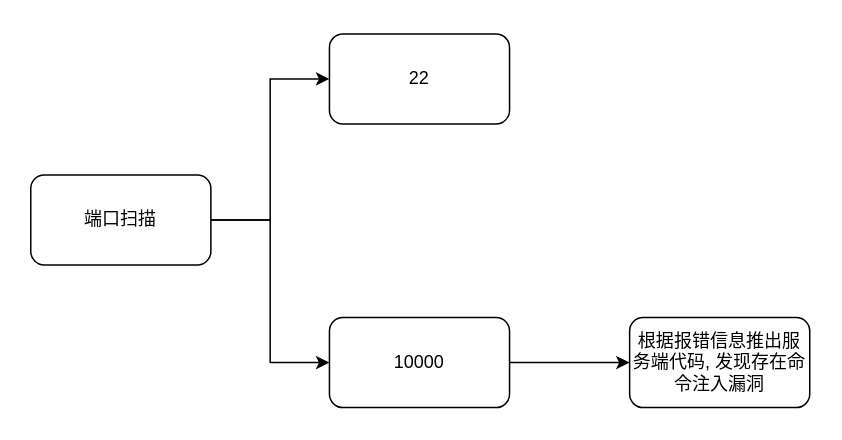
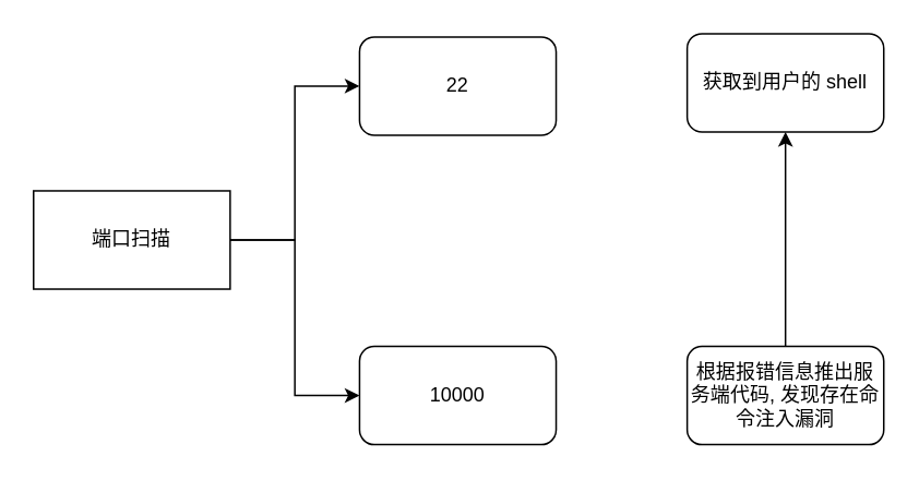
+ <mxCell id="10" value="获取到用户的 shell" style="whiteSpace=wrap;html=1;rounded=1;" vertex="1" parent="1"><mxGeometry x="419" y="20" width="120" height="60" as="geometry" /></mxCell>
- <mxCell id="4" value="端口扫描" style="rounded=1;whiteSpace=wrap;html=1;" vertex="1" parent="1"><mxGeometry x="20" y="116" width="120" height="60" as="geometry" /></mxCell>
+ <mxCell id="4" value="端口扫描" style="whiteSpace=wrap;html=1;rounded=0;" vertex="1" parent="1"><mxGeometry x="20" y="116" width="120" height="60" as="geometry" /></mxCell>
+ <mxCell id="8" value="" style="edgeStyle=orthogonalEdgeStyle;rounded=0;orthogonalLoop=1;jettySize=auto;html=1;" edge="1" parent="1" source="9" target="10"><mxGeometry relative="1" as="geometry" /></mxCell>
- <mxCell id="5" value="" style="edgeStyle=orthogonalEdgeStyle;rounded=0;orthogonalLoop=1;jettySize=auto;html=1;" edge="1" parent="1" source="6" target="9"><mxGeometry relative="1" as="geometry" /></mxCell>
